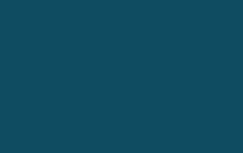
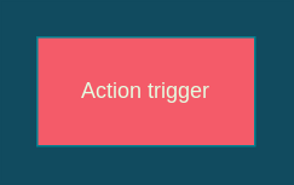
+ <mxCell id="2" value="Action trigger" style="rounded=0;whiteSpace=wrap;html=1;sketch=0;fontColor=#E4FDE1;strokeColor=#028090;fillColor=#F45B69;" vertex="1" parent="1"><mxGeometry x="20" y="20" width="120" height="60" as="geometry" /></mxCell>
